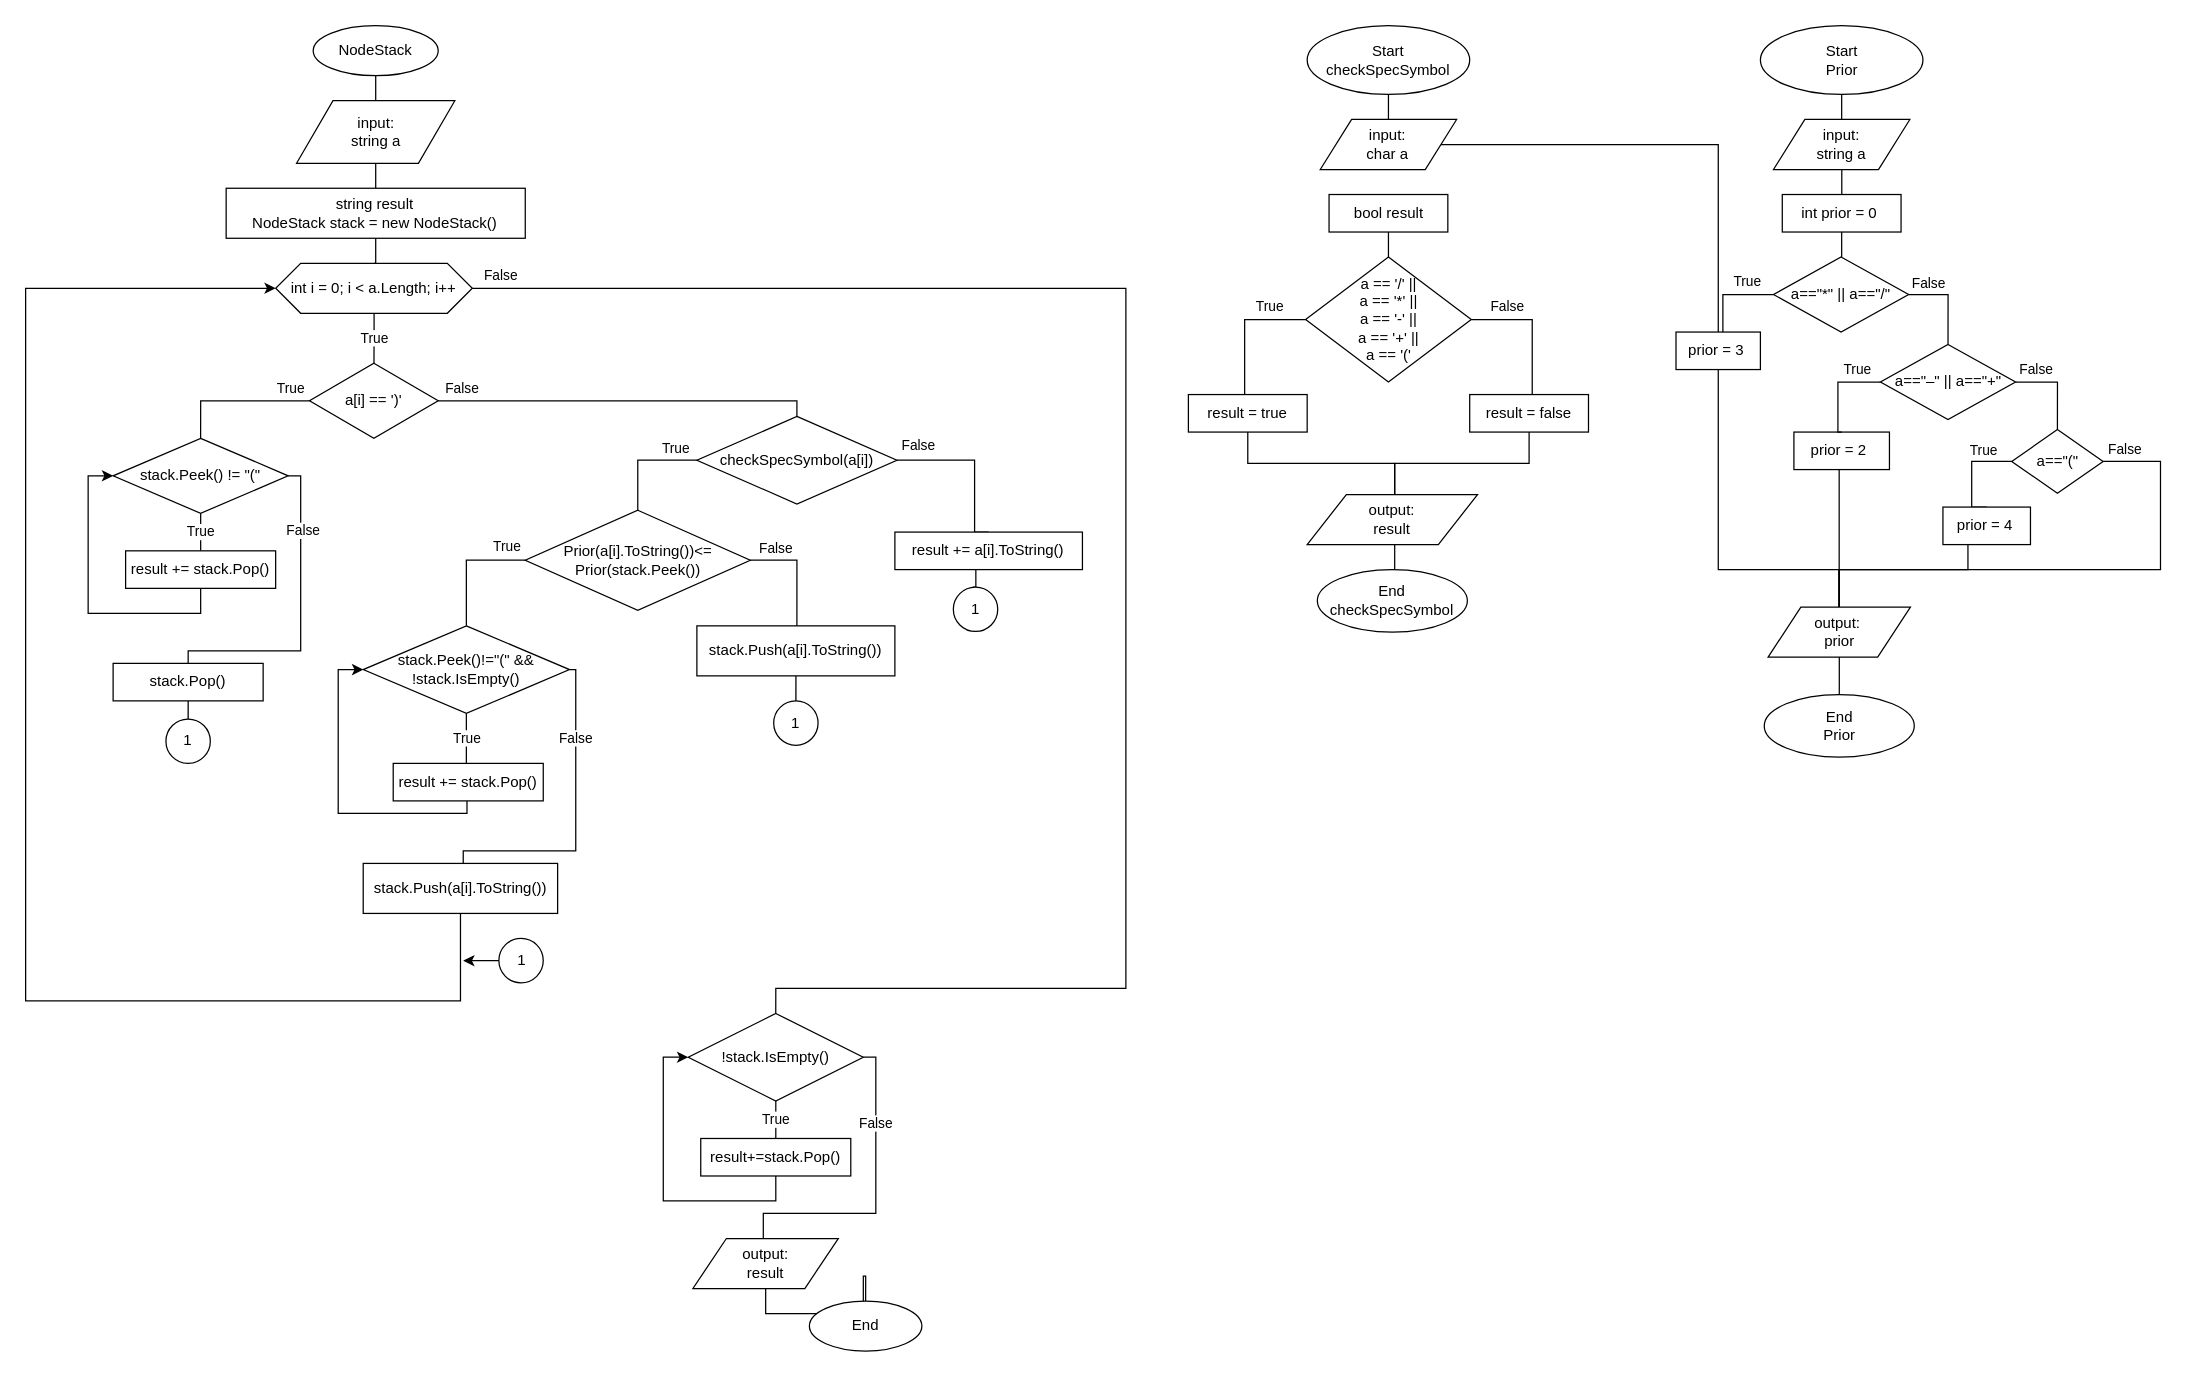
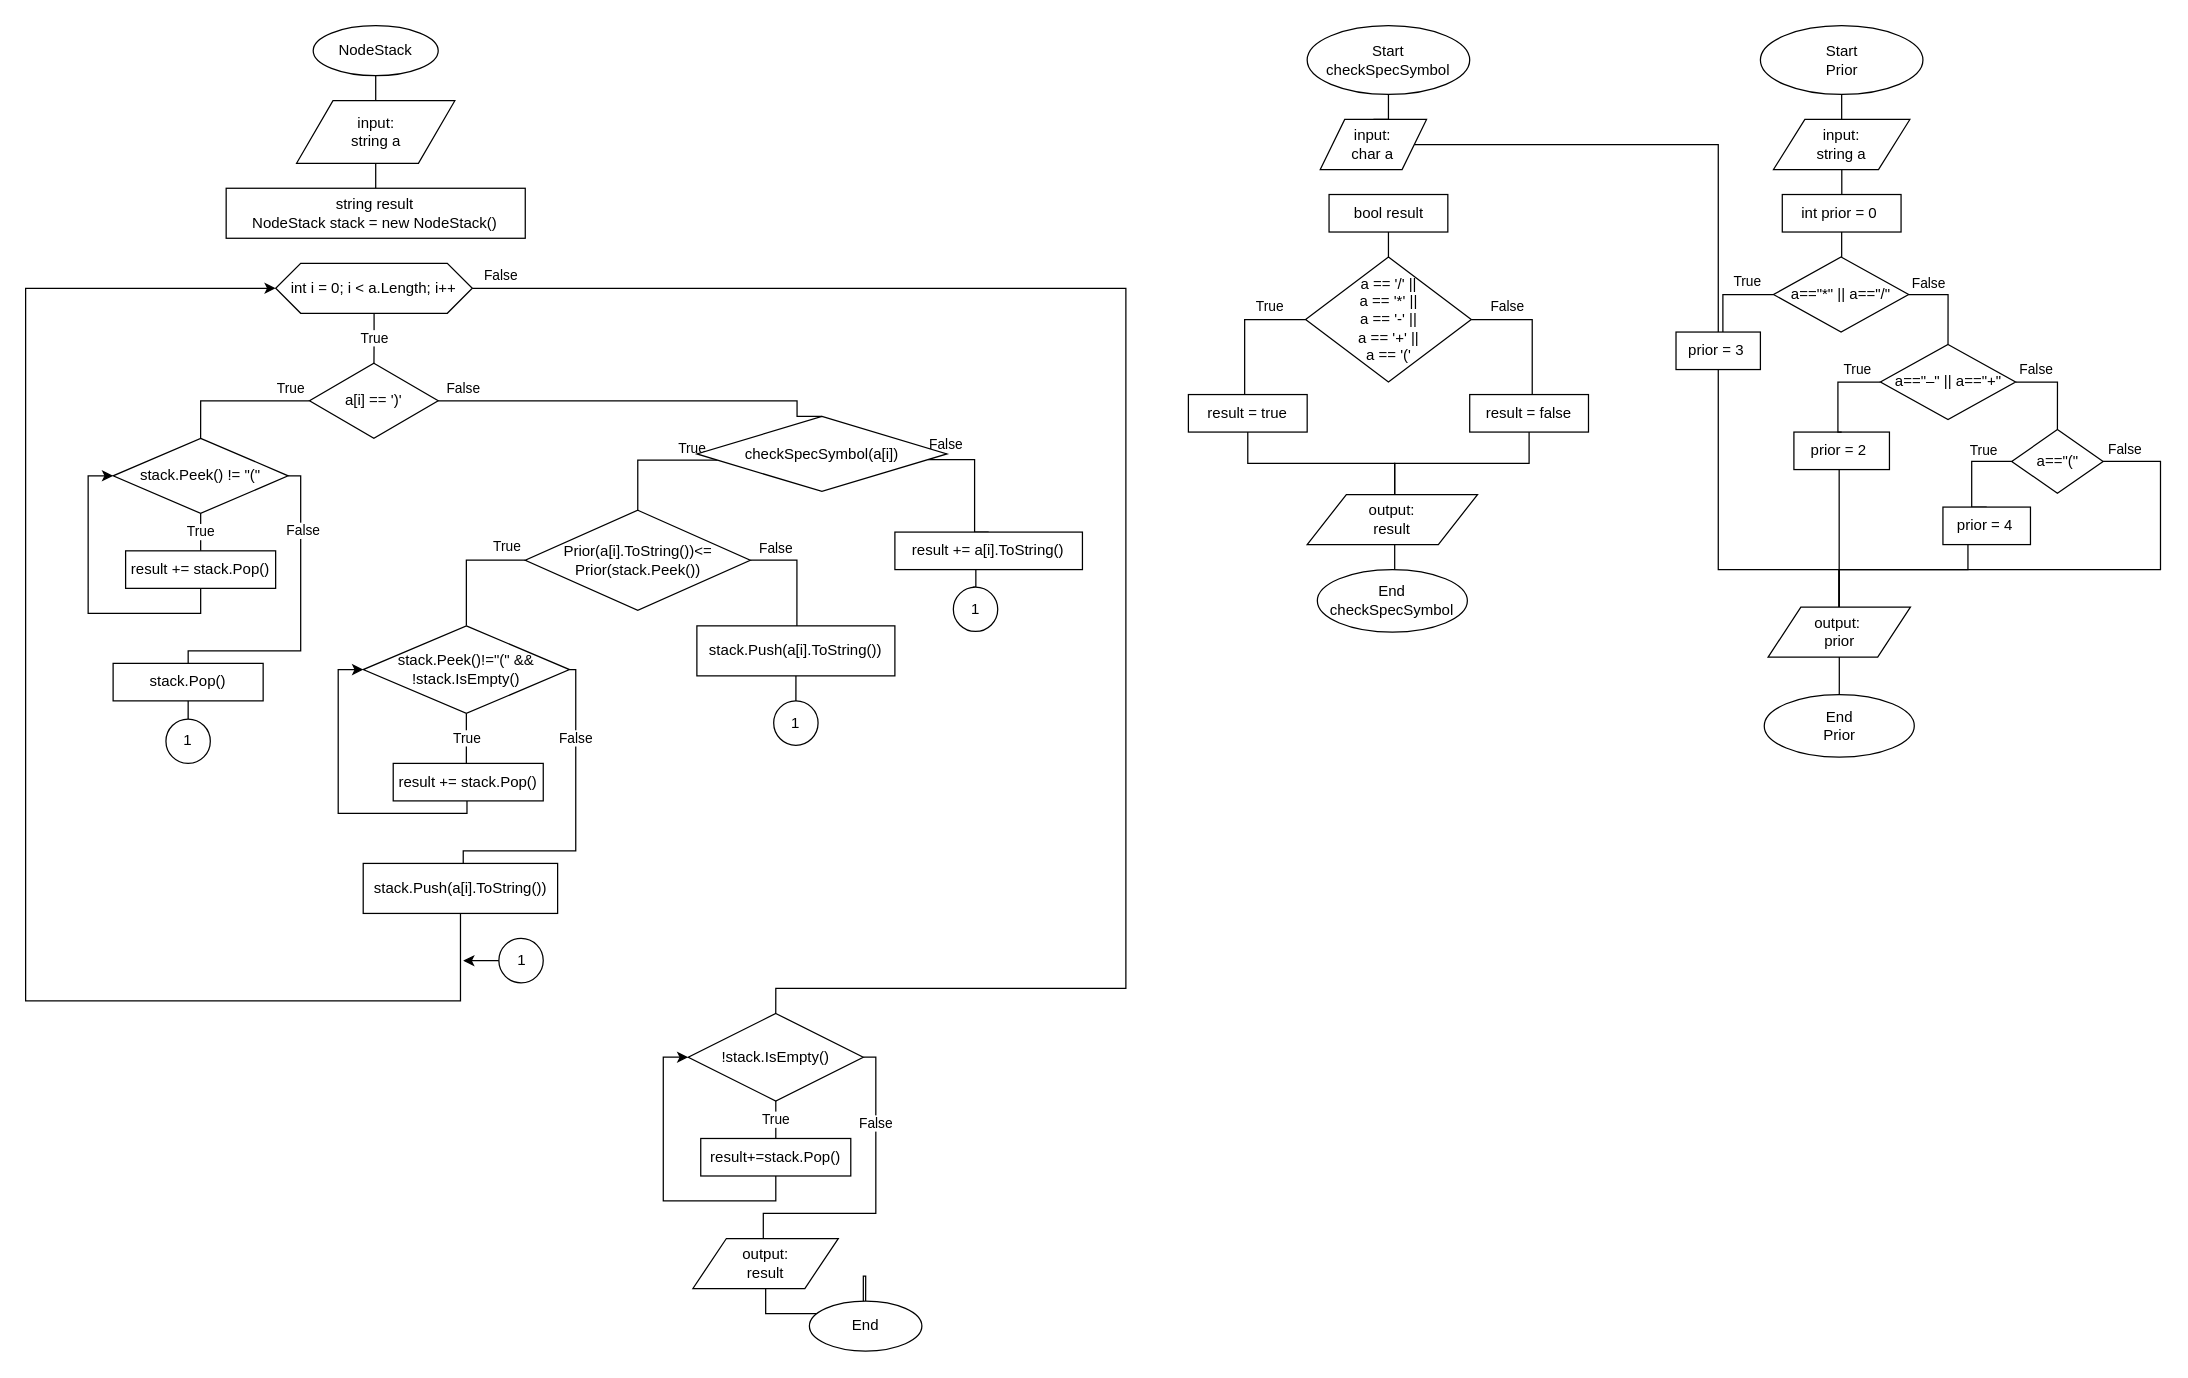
- <mxCell id="22" value="input:&lt;br&gt;char a" style="shape=parallelogram;html=1;strokeWidth=1;perimeter=parallelogramPerimeter;whiteSpace=wrap;rounded=0;arcSize=12;size=0.23;" vertex="1" parent="1"><mxGeometry x="1055.47" y="95" width="109.06" height="40" as="geometry" /></mxCell>
+ <mxCell id="22" value="input:&lt;br&gt;char a" style="shape=parallelogram;html=1;strokeWidth=1;perimeter=parallelogramPerimeter;whiteSpace=wrap;rounded=0;arcSize=12;size=0.23;" vertex="1" parent="1"><mxGeometry x="1055.47" y="95" width="85" height="40" as="geometry" /></mxCell>
- <mxCell id="6" value="" style="edgeStyle=orthogonalEdgeStyle;rounded=0;orthogonalLoop=1;jettySize=auto;html=1;endArrow=none;endFill=0;" edge="1" parent="1" source="7" target="10"><mxGeometry relative="1" as="geometry" /></mxCell>
- <mxCell id="63" value="checkSpecSymbol(a[i])" style="rhombus;whiteSpace=wrap;html=1;" vertex="1" parent="1"><mxGeometry x="556.88" y="332.5" width="160" height="70" as="geometry" /></mxCell>
+ <mxCell id="63" value="checkSpecSymbol(a[i])" style="rhombus;whiteSpace=wrap;html=1;" vertex="1" parent="1"><mxGeometry x="556.88" y="332.5" width="200" height="60" as="geometry" /></mxCell>
